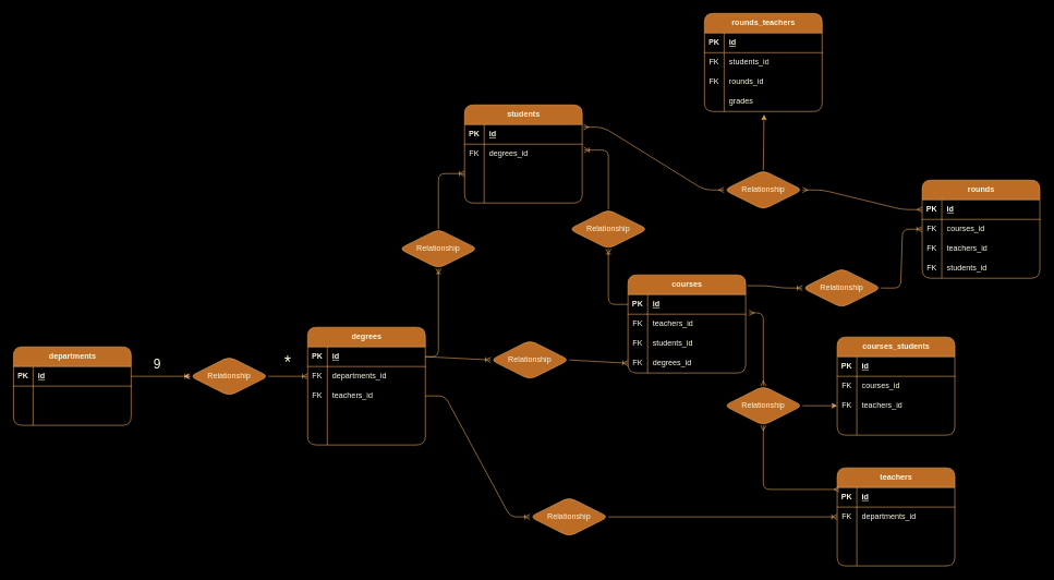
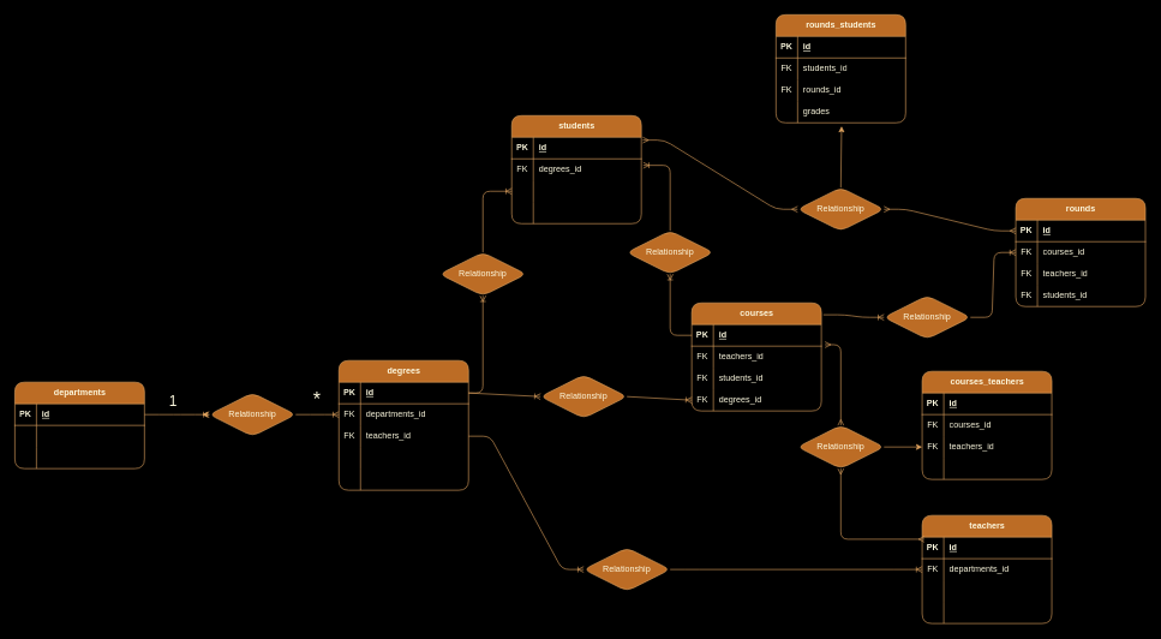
- <mxCell id="38" value="rounds_teachers" style="shape=table;startSize=30;container=1;collapsible=1;childLayout=tableLayout;fixedRows=1;rowLines=0;fontStyle=1;align=center;resizeLast=1;html=1;labelBackgroundColor=none;fillColor=#BC6C25;strokeColor=#DDA15E;fontColor=#FEFAE0;rounded=1;" parent="1" vertex="1"><mxGeometry x="1077" y="20" width="180" height="150" as="geometry" /></mxCell>
+ <mxCell id="38" value="rounds_students" style="shape=table;startSize=30;container=1;collapsible=1;childLayout=tableLayout;fixedRows=1;rowLines=0;fontStyle=1;align=center;resizeLast=1;html=1;labelBackgroundColor=none;fillColor=#BC6C25;strokeColor=#DDA15E;fontColor=#FEFAE0;rounded=1;" parent="1" vertex="1"><mxGeometry x="1077" y="20" width="180" height="150" as="geometry" /></mxCell>
- <mxCell id="111" value="courses_students" style="shape=table;startSize=30;container=1;collapsible=1;childLayout=tableLayout;fixedRows=1;rowLines=0;fontStyle=1;align=center;resizeLast=1;html=1;labelBackgroundColor=none;fillColor=#BC6C25;strokeColor=#DDA15E;fontColor=#FEFAE0;rounded=1;" parent="1" vertex="1"><mxGeometry x="1280" y="515" width="180" height="150" as="geometry" /></mxCell>
+ <mxCell id="111" value="courses_teachers" style="shape=table;startSize=30;container=1;collapsible=1;childLayout=tableLayout;fixedRows=1;rowLines=0;fontStyle=1;align=center;resizeLast=1;html=1;labelBackgroundColor=none;fillColor=#BC6C25;strokeColor=#DDA15E;fontColor=#FEFAE0;rounded=1;" parent="1" vertex="1"><mxGeometry x="1280" y="515" width="180" height="150" as="geometry" /></mxCell>
- <mxCell id="97" value="&lt;font style=&quot;font-size: 20px;&quot;&gt;9&lt;/font&gt;" style="text;html=1;strokeColor=none;fillColor=none;align=center;verticalAlign=middle;whiteSpace=wrap;rounded=1;labelBackgroundColor=none;fontColor=#FEFAE0;" parent="1" vertex="1"><mxGeometry x="210" y="540" width="60" height="30" as="geometry" /></mxCell>
+ <mxCell id="97" value="&lt;font style=&quot;font-size: 20px;&quot;&gt;1&lt;/font&gt;" style="text;html=1;strokeColor=none;fillColor=none;align=center;verticalAlign=middle;whiteSpace=wrap;rounded=1;labelBackgroundColor=none;fontColor=#FEFAE0;" parent="1" vertex="1"><mxGeometry x="210" y="540" width="60" height="30" as="geometry" /></mxCell>
